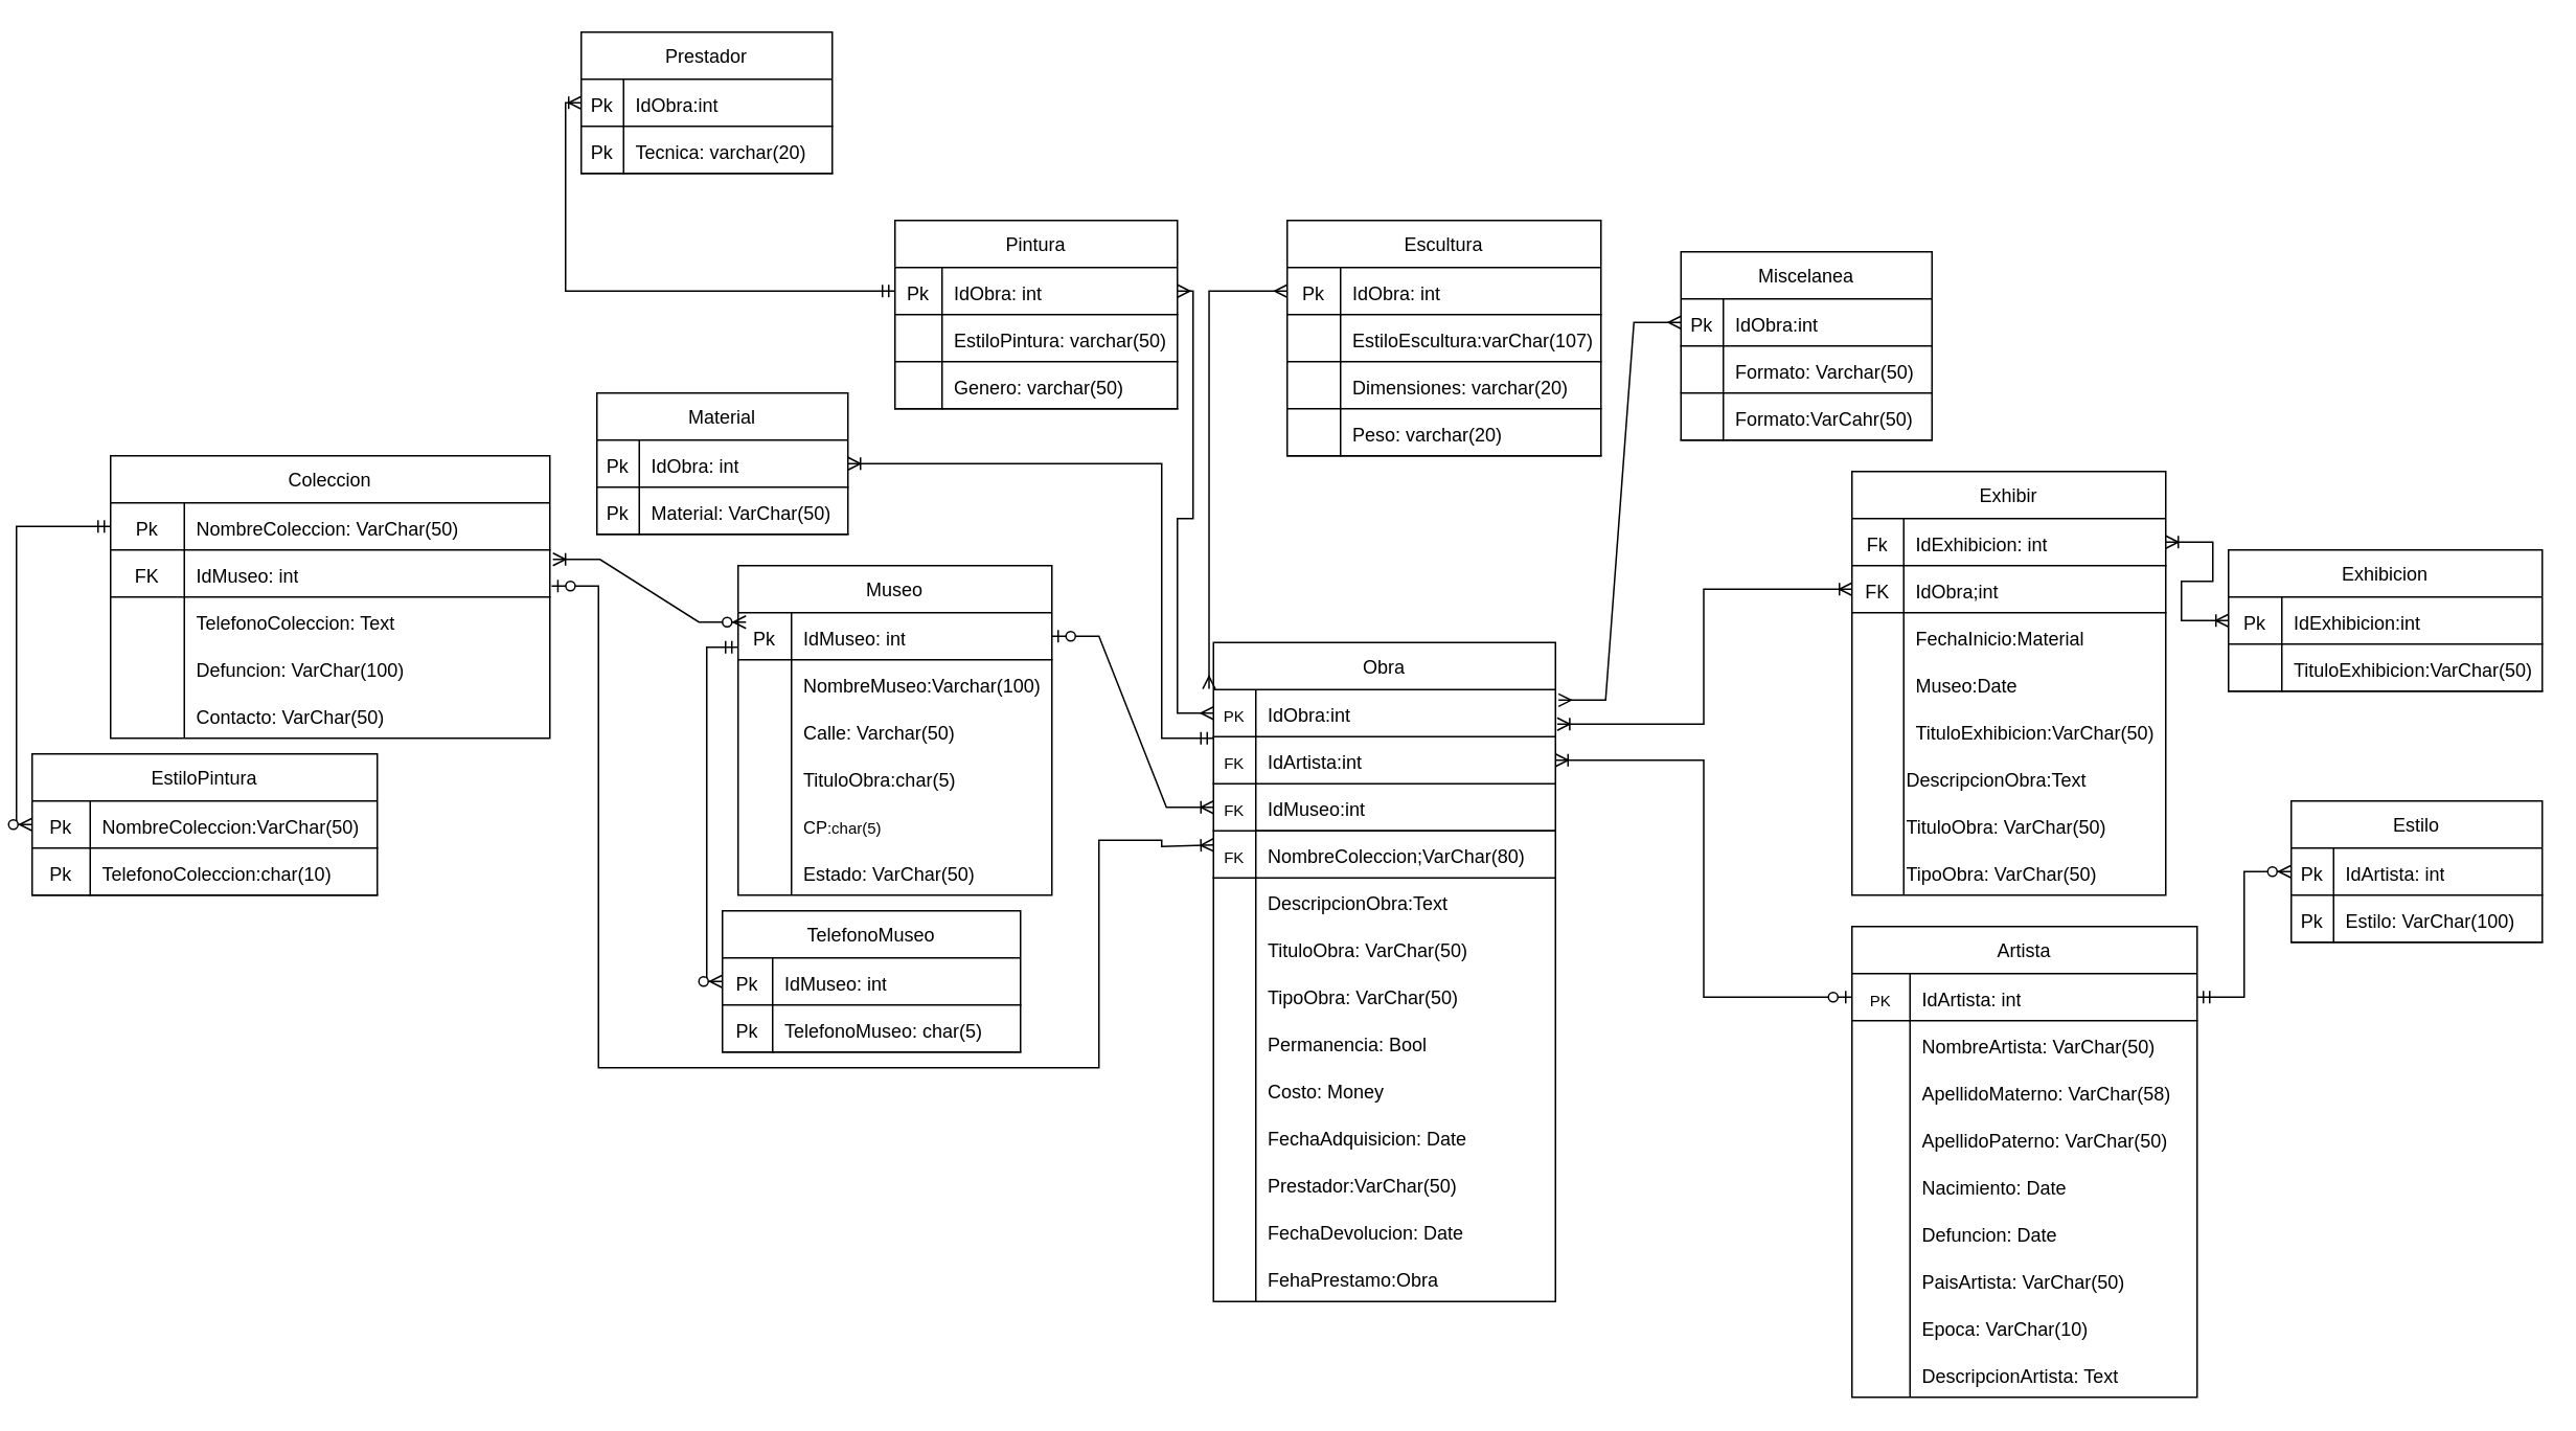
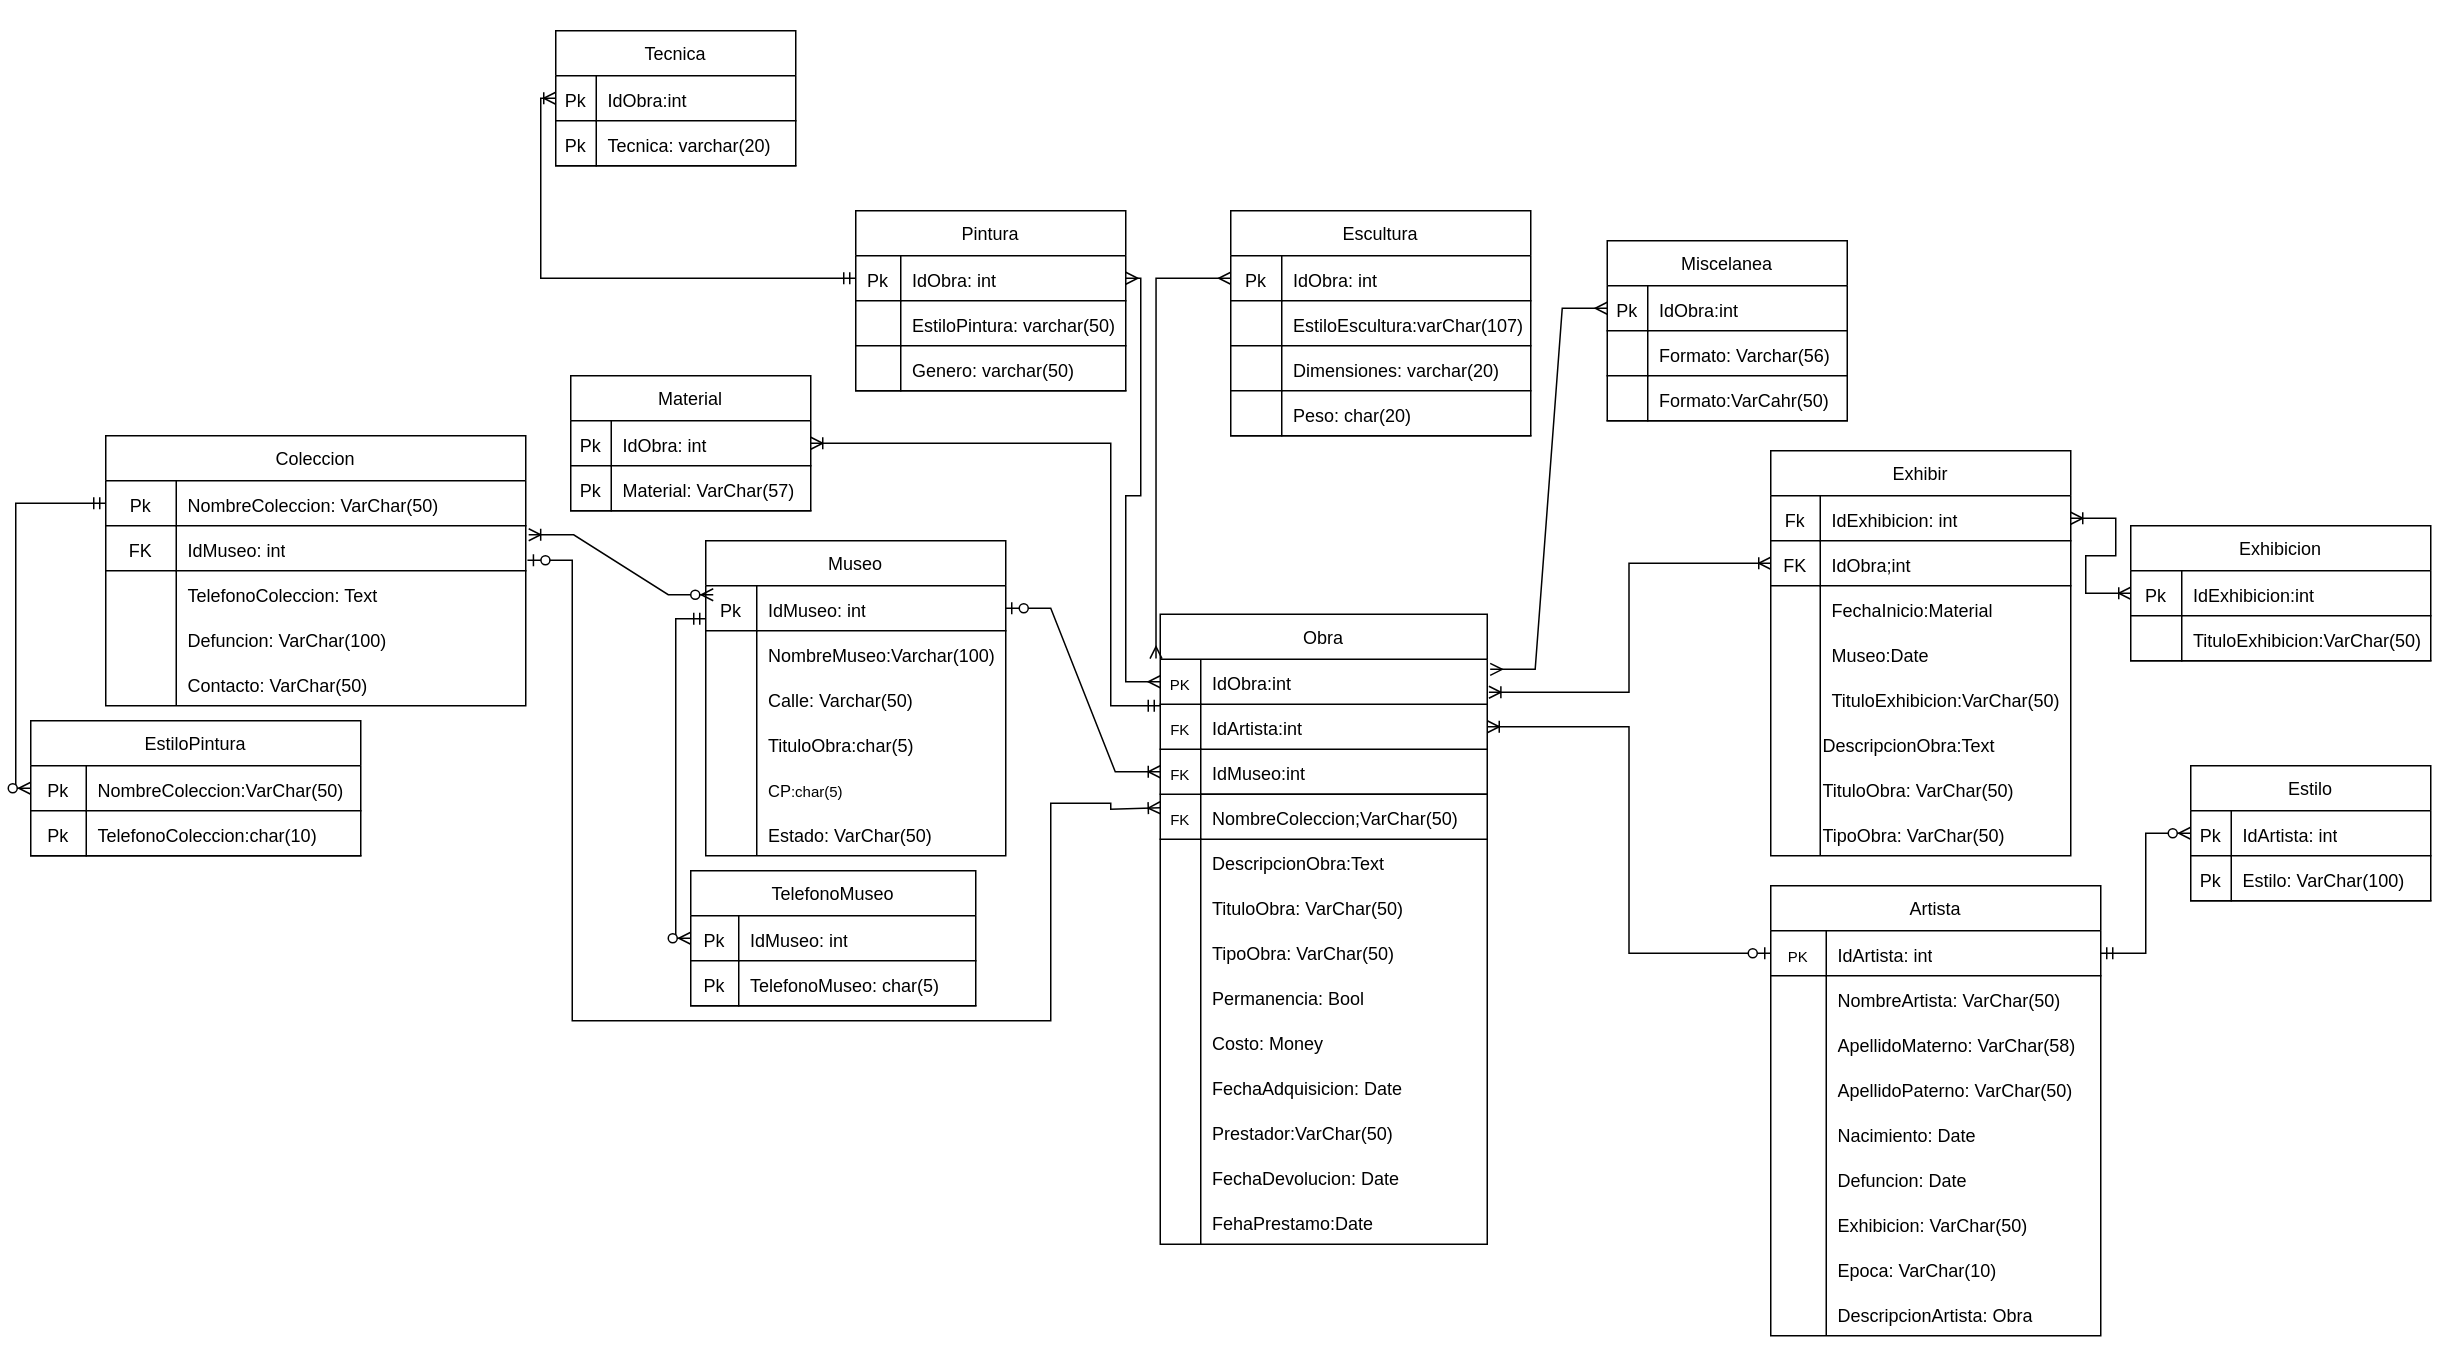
- <mxCell id="143" value="Prestador" style="shape=table;startSize=30;container=1;collapsible=0;childLayout=tableLayout;fixedRows=1;rowLines=0;fontStyle=0;strokeColor=default;fontSize=12;" vertex="1" parent="1"><mxGeometry x="370" y="20" width="160" height="90" as="geometry" /></mxCell>
+ <mxCell id="143" value="Tecnica" style="shape=table;startSize=30;container=1;collapsible=0;childLayout=tableLayout;fixedRows=1;rowLines=0;fontStyle=0;strokeColor=default;fontSize=12;" vertex="1" parent="1"><mxGeometry x="370" y="20" width="160" height="90" as="geometry" /></mxCell>
- <mxCell id="169" value="&lt;span style=&quot;font-size: 12px;&quot;&gt;Formato: Varchar(50)&lt;/span&gt;" style="shape=partialRectangle;html=1;whiteSpace=wrap;connectable=0;fillColor=none;top=0;left=0;bottom=1;right=0;align=left;spacingLeft=6;overflow=hidden;strokeColor=inherit;fontSize=16;" vertex="1" parent="167"><mxGeometry x="27" width="133" height="30" as="geometry"><mxRectangle width="133" height="30" as="alternateBounds" /></mxGeometry></mxCell>
+ <mxCell id="169" value="&lt;span style=&quot;font-size: 12px;&quot;&gt;Formato: Varchar(56)&lt;/span&gt;" style="shape=partialRectangle;html=1;whiteSpace=wrap;connectable=0;fillColor=none;top=0;left=0;bottom=1;right=0;align=left;spacingLeft=6;overflow=hidden;strokeColor=inherit;fontSize=16;" vertex="1" parent="167"><mxGeometry x="27" width="133" height="30" as="geometry"><mxRectangle width="133" height="30" as="alternateBounds" /></mxGeometry></mxCell>
- <mxCell id="162" value="&lt;span style=&quot;font-size: 12px;&quot;&gt;Peso: varchar(20)&amp;nbsp;&lt;/span&gt;" style="shape=partialRectangle;html=1;whiteSpace=wrap;connectable=0;fillColor=none;top=0;left=0;bottom=1;right=0;align=left;spacingLeft=6;overflow=hidden;strokeColor=inherit;fontSize=16;" vertex="1" parent="160"><mxGeometry x="34" width="166" height="30" as="geometry"><mxRectangle width="166" height="30" as="alternateBounds" /></mxGeometry></mxCell>
+ <mxCell id="162" value="&lt;span style=&quot;font-size: 12px;&quot;&gt;Peso: char(20)&amp;nbsp;&lt;/span&gt;" style="shape=partialRectangle;html=1;whiteSpace=wrap;connectable=0;fillColor=none;top=0;left=0;bottom=1;right=0;align=left;spacingLeft=6;overflow=hidden;strokeColor=inherit;fontSize=16;" vertex="1" parent="160"><mxGeometry x="34" width="166" height="30" as="geometry"><mxRectangle width="166" height="30" as="alternateBounds" /></mxGeometry></mxCell>
- <mxCell id="179" value="&lt;span style=&quot;font-size: 12px;&quot;&gt;Material: VarChar(50)&lt;/span&gt;" style="shape=partialRectangle;html=1;whiteSpace=wrap;connectable=0;fillColor=none;top=0;left=0;bottom=1;right=0;align=left;spacingLeft=6;overflow=hidden;strokeColor=inherit;fontSize=16;" vertex="1" parent="177"><mxGeometry x="27" width="133" height="30" as="geometry"><mxRectangle width="133" height="30" as="alternateBounds" /></mxGeometry></mxCell>
+ <mxCell id="179" value="&lt;span style=&quot;font-size: 12px;&quot;&gt;Material: VarChar(57)&lt;/span&gt;" style="shape=partialRectangle;html=1;whiteSpace=wrap;connectable=0;fillColor=none;top=0;left=0;bottom=1;right=0;align=left;spacingLeft=6;overflow=hidden;strokeColor=inherit;fontSize=16;" vertex="1" parent="177"><mxGeometry x="27" width="133" height="30" as="geometry"><mxRectangle width="133" height="30" as="alternateBounds" /></mxGeometry></mxCell>
- <mxCell id="105" value="&lt;span style=&quot;font-size: 12px;&quot;&gt;NombreColeccion;VarChar(80)&lt;/span&gt;" style="shape=partialRectangle;html=1;whiteSpace=wrap;connectable=0;fillColor=none;top=1;left=0;bottom=1;right=0;align=left;spacingLeft=6;overflow=hidden;strokeColor=inherit;fontSize=16;" vertex="1" parent="103"><mxGeometry x="27" width="191" height="30" as="geometry"><mxRectangle width="191" height="30" as="alternateBounds" /></mxGeometry></mxCell>
+ <mxCell id="105" value="&lt;span style=&quot;font-size: 12px;&quot;&gt;NombreColeccion;VarChar(50)&lt;/span&gt;" style="shape=partialRectangle;html=1;whiteSpace=wrap;connectable=0;fillColor=none;top=1;left=0;bottom=1;right=0;align=left;spacingLeft=6;overflow=hidden;strokeColor=inherit;fontSize=16;" vertex="1" parent="103"><mxGeometry x="27" width="191" height="30" as="geometry"><mxRectangle width="191" height="30" as="alternateBounds" /></mxGeometry></mxCell>
- <mxCell id="132" value="&lt;span style=&quot;font-size: 12px;&quot;&gt;FehaPrestamo:Obra&lt;/span&gt;" style="shape=partialRectangle;html=1;whiteSpace=wrap;connectable=0;fillColor=none;top=0;left=0;bottom=0;right=0;align=left;spacingLeft=6;overflow=hidden;strokeColor=inherit;fontSize=16;" vertex="1" parent="130"><mxGeometry x="27" width="191" height="30" as="geometry"><mxRectangle width="191" height="30" as="alternateBounds" /></mxGeometry></mxCell>
+ <mxCell id="132" value="&lt;span style=&quot;font-size: 12px;&quot;&gt;FehaPrestamo:Date&lt;/span&gt;" style="shape=partialRectangle;html=1;whiteSpace=wrap;connectable=0;fillColor=none;top=0;left=0;bottom=0;right=0;align=left;spacingLeft=6;overflow=hidden;strokeColor=inherit;fontSize=16;" vertex="1" parent="130"><mxGeometry x="27" width="191" height="30" as="geometry"><mxRectangle width="191" height="30" as="alternateBounds" /></mxGeometry></mxCell>
- <mxCell id="79" value="&lt;font style=&quot;font-size: 12px;&quot;&gt;PaisArtista:&amp;nbsp;&lt;/font&gt;&lt;span style=&quot;font-size: 12px;&quot;&gt;VarChar(50)&lt;/span&gt;" style="shape=partialRectangle;html=1;whiteSpace=wrap;connectable=0;fillColor=none;top=0;left=0;bottom=0;right=0;align=left;spacingLeft=6;overflow=hidden;strokeColor=inherit;fontSize=16;" vertex="1" parent="77"><mxGeometry x="37" width="183" height="30" as="geometry"><mxRectangle width="183" height="30" as="alternateBounds" /></mxGeometry></mxCell>
+ <mxCell id="79" value="&lt;font style=&quot;font-size: 12px;&quot;&gt;Exhibicion:&amp;nbsp;&lt;/font&gt;&lt;span style=&quot;font-size: 12px;&quot;&gt;VarChar(50)&lt;/span&gt;" style="shape=partialRectangle;html=1;whiteSpace=wrap;connectable=0;fillColor=none;top=0;left=0;bottom=0;right=0;align=left;spacingLeft=6;overflow=hidden;strokeColor=inherit;fontSize=16;" vertex="1" parent="77"><mxGeometry x="37" width="183" height="30" as="geometry"><mxRectangle width="183" height="30" as="alternateBounds" /></mxGeometry></mxCell>
- <mxCell id="85" value="&lt;font style=&quot;font-size: 12px;&quot;&gt;DescripcionArtista: Text&lt;/font&gt;" style="shape=partialRectangle;html=1;whiteSpace=wrap;connectable=0;fillColor=none;top=0;left=0;bottom=0;right=0;align=left;spacingLeft=6;overflow=hidden;strokeColor=inherit;fontSize=16;" vertex="1" parent="83"><mxGeometry x="37" width="183" height="30" as="geometry"><mxRectangle width="183" height="30" as="alternateBounds" /></mxGeometry></mxCell>
+ <mxCell id="85" value="&lt;font style=&quot;font-size: 12px;&quot;&gt;DescripcionArtista: Obra&lt;/font&gt;" style="shape=partialRectangle;html=1;whiteSpace=wrap;connectable=0;fillColor=none;top=0;left=0;bottom=0;right=0;align=left;spacingLeft=6;overflow=hidden;strokeColor=inherit;fontSize=16;" vertex="1" parent="83"><mxGeometry x="37" width="183" height="30" as="geometry"><mxRectangle width="183" height="30" as="alternateBounds" /></mxGeometry></mxCell>
